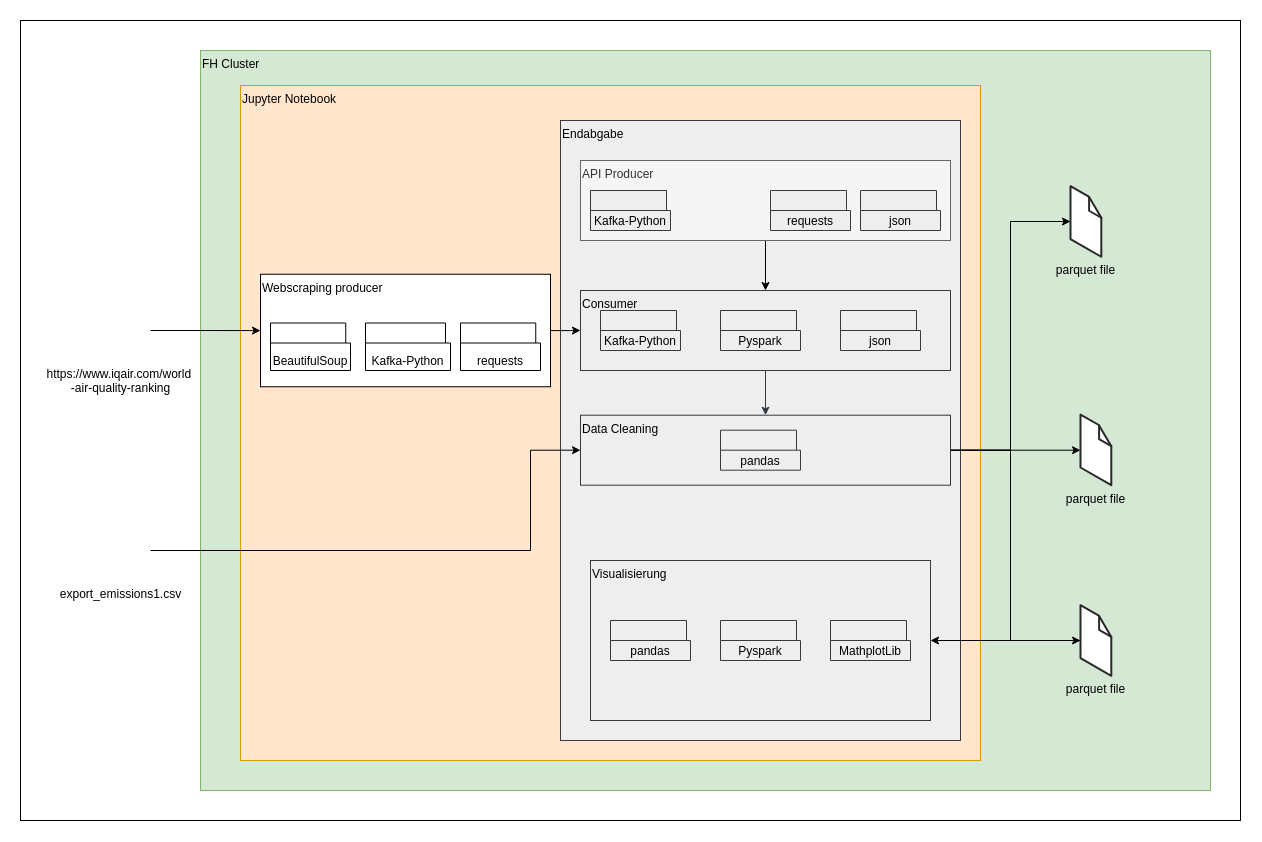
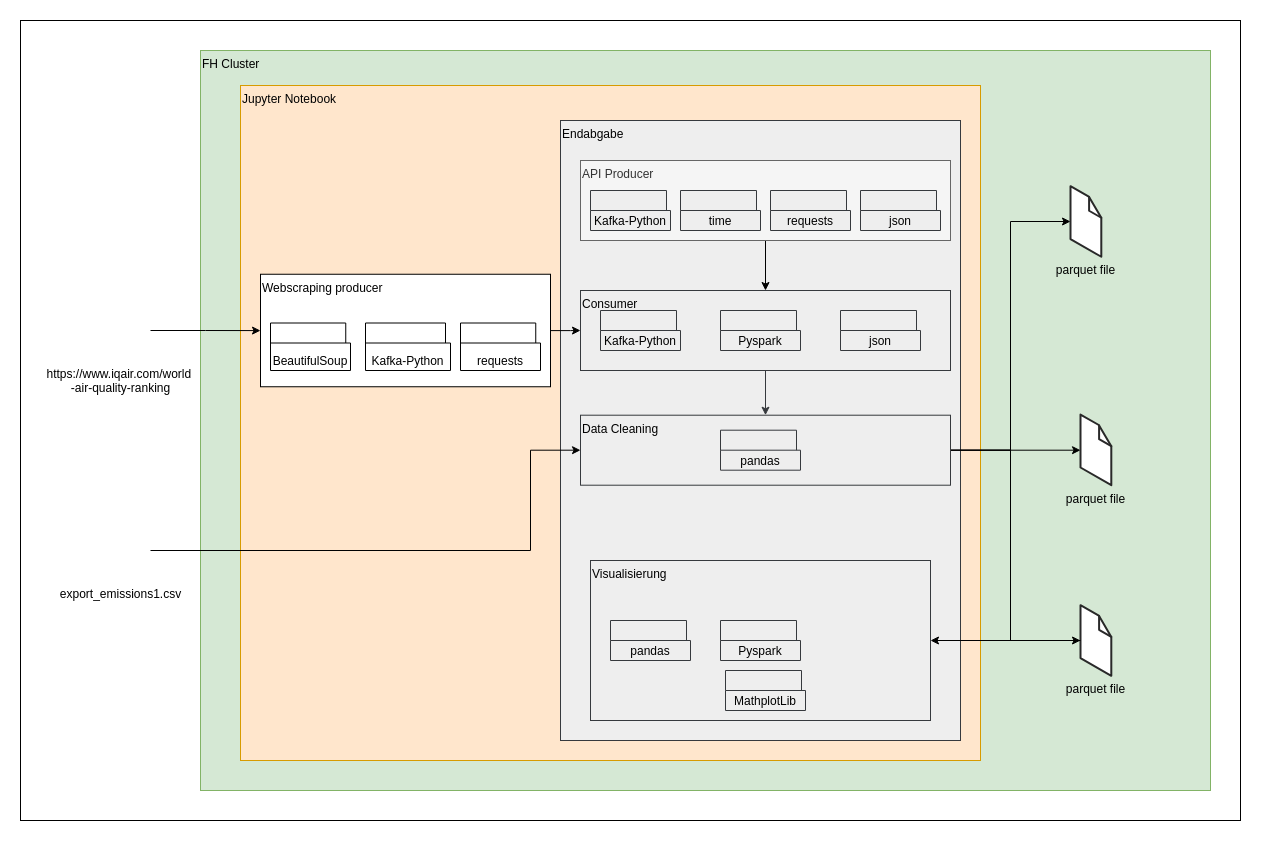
+ <mxCell id="37" value="time" style="shape=folder;tabWidth=80;tabHeight=20;tabPosition=left;html=1;whiteSpace=wrap;align=center;verticalAlign=bottom;fillColor=#eeeeee;strokeColor=#36393d;" vertex="1" parent="1"><mxGeometry x="680" y="190" width="80" height="40" as="geometry" /></mxCell>
- <mxCell id="29" value="MathplotLib" style="shape=folder;tabWidth=80;tabHeight=20;tabPosition=left;html=1;whiteSpace=wrap;align=center;verticalAlign=bottom;fillColor=#eeeeee;strokeColor=#36393d;" parent="1" vertex="1"><mxGeometry x="830" y="620" width="80" height="40" as="geometry" /></mxCell>
+ <mxCell id="29" value="MathplotLib" style="shape=folder;tabWidth=80;tabHeight=20;tabPosition=left;html=1;whiteSpace=wrap;align=center;verticalAlign=bottom;fillColor=#eeeeee;strokeColor=#36393d;" parent="1" vertex="1"><mxGeometry x="725" y="670" width="80" height="40" as="geometry" /></mxCell>
